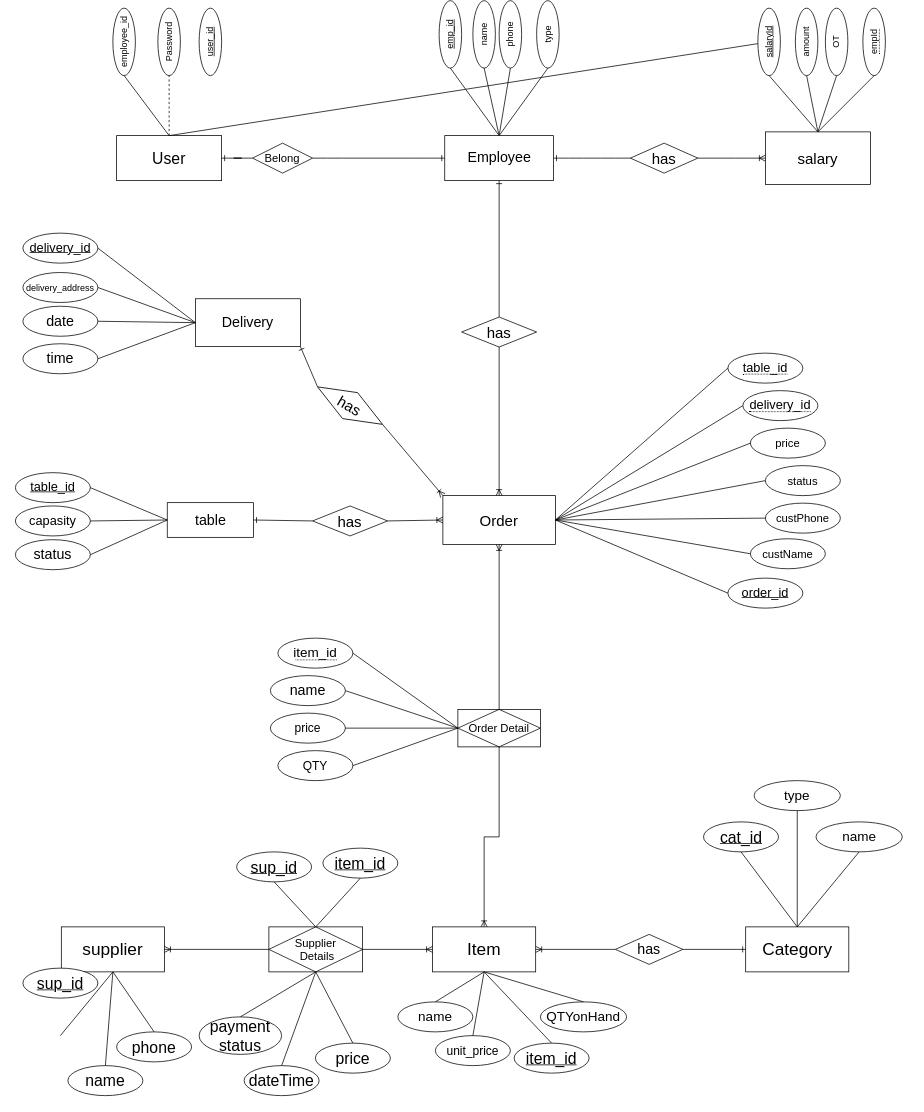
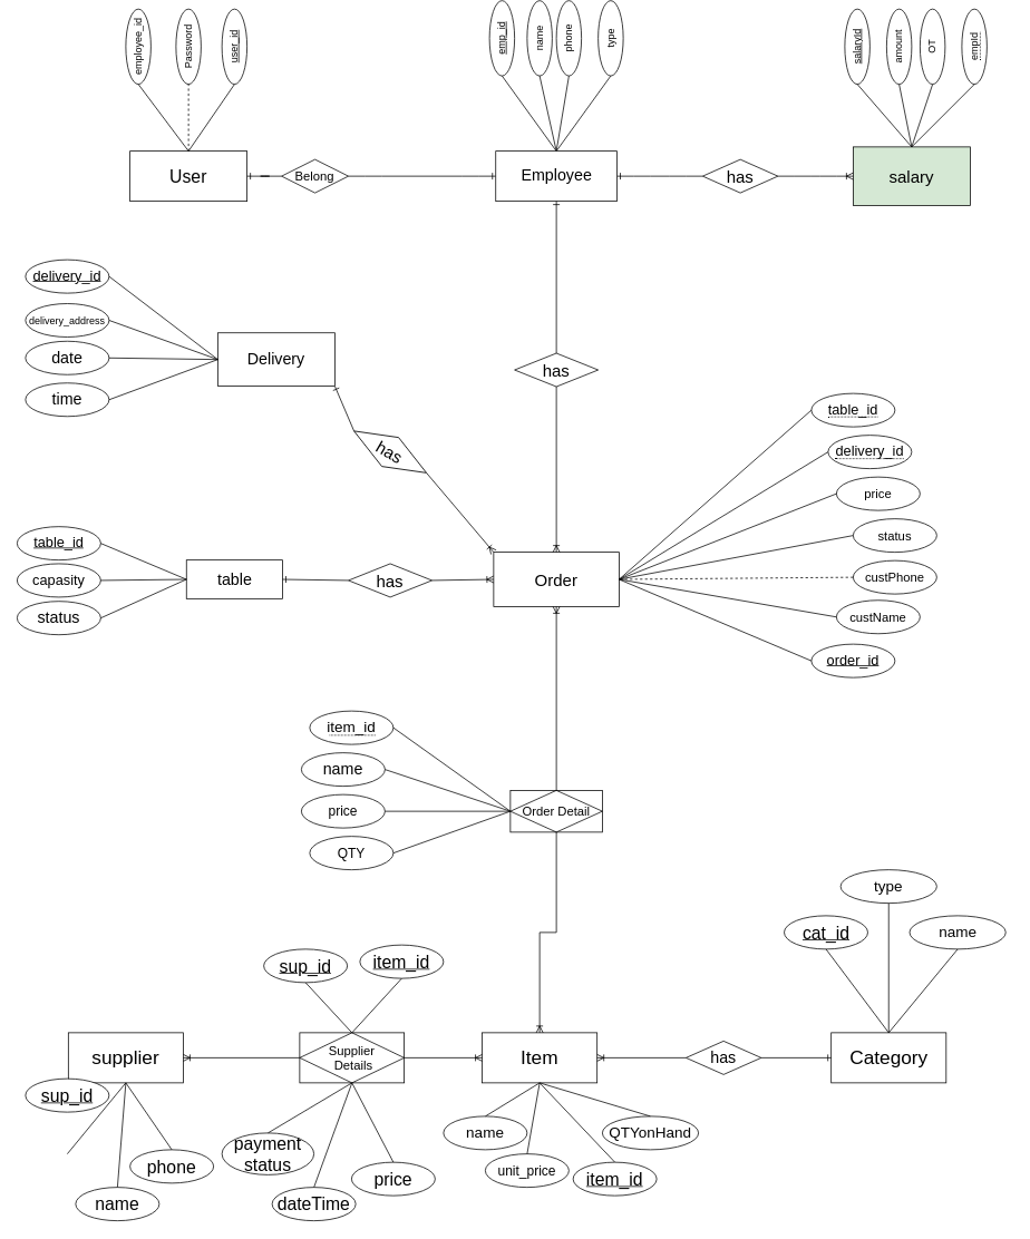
- <mxCell id="5" value="" style="endArrow=none;html=1;exitX=0.5;exitY=0;exitDx=0;exitDy=0;" parent="1" source="2" target="24" edge="1"><mxGeometry width="50" height="50" relative="1" as="geometry"><mxPoint x="190" y="170" as="sourcePoint" /><mxPoint x="240" y="120" as="targetPoint" /></mxGeometry></mxCell>
+ <mxCell id="5" value="" style="endArrow=none;html=1;entryX=0;entryY=0.5;entryDx=0;entryDy=0;exitX=0.5;exitY=0;exitDx=0;exitDy=0;" parent="1" source="2" target="4" edge="1"><mxGeometry width="50" height="50" relative="1" as="geometry"><mxPoint x="190" y="170" as="sourcePoint" /><mxPoint x="240" y="120" as="targetPoint" /></mxGeometry></mxCell>
- <mxCell id="20" value="&lt;font style=&quot;font-size: 20px&quot;&gt;salary&lt;/font&gt;" style="whiteSpace=wrap;html=1;align=center;" parent="1" vertex="1"><mxGeometry x="1020" y="165" width="140" height="70" as="geometry" /></mxCell>
+ <mxCell id="20" value="&lt;font style=&quot;font-size: 20px&quot;&gt;salary&lt;/font&gt;" style="whiteSpace=wrap;html=1;align=center;fillColor=#d5e8d4;" parent="1" vertex="1"><mxGeometry x="1020" y="165" width="140" height="70" as="geometry" /></mxCell>
- <mxCell id="44" value="" style="endArrow=none;html=1;entryX=0;entryY=0.5;entryDx=0;entryDy=0;exitX=0;exitY=0.5;exitDx=0;exitDy=0;" parent="1" source="37" target="32" edge="1"><mxGeometry width="50" height="50" relative="1" as="geometry"><mxPoint x="-15" y="725" as="sourcePoint" /><mxPoint x="655" y="730" as="targetPoint" /></mxGeometry></mxCell>
+ <mxCell id="44" value="" style="endArrow=none;html=1;entryX=0;entryY=0.5;entryDx=0;entryDy=0;exitX=0;exitY=0.5;exitDx=0;exitDy=0;dashed=1;" parent="1" source="37" target="32" edge="1"><mxGeometry width="50" height="50" relative="1" as="geometry"><mxPoint x="-15" y="725" as="sourcePoint" /><mxPoint x="655" y="730" as="targetPoint" /></mxGeometry></mxCell>
